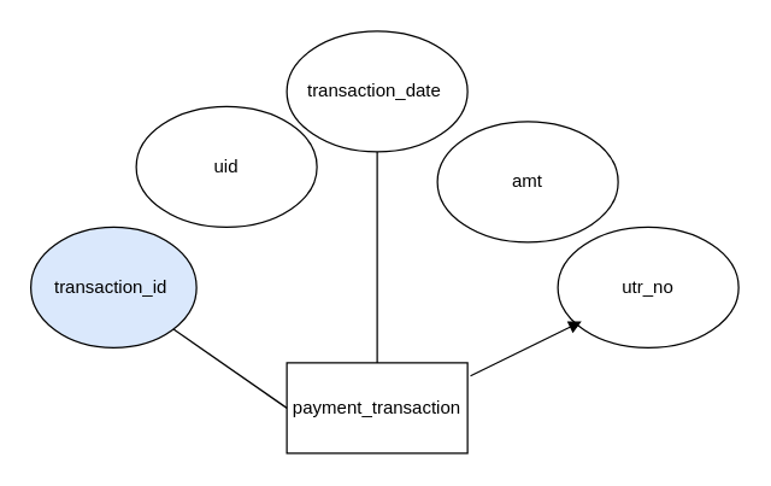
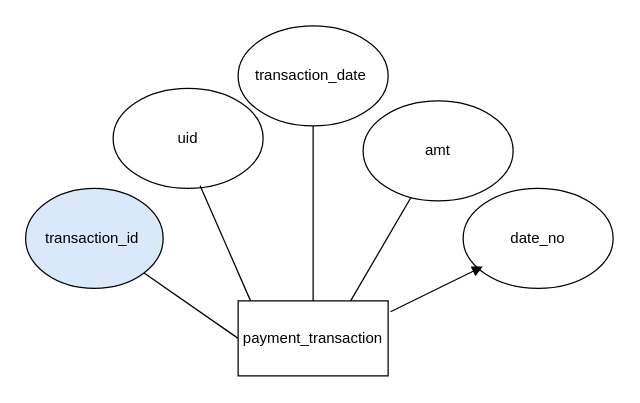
- <mxCell id="7" value="utr_no" style="ellipse;whiteSpace=wrap;html=1;" vertex="1" parent="1"><mxGeometry x="370" y="150" width="120" height="80" as="geometry" /></mxCell>
+ <mxCell id="7" value="date_no" style="ellipse;whiteSpace=wrap;html=1;" vertex="1" parent="1"><mxGeometry x="370" y="150" width="120" height="80" as="geometry" /></mxCell>
+ <mxCell id="9" value="" style="endArrow=none;html=1;rounded=0;entryX=0.58;entryY=0.973;entryDx=0;entryDy=0;entryPerimeter=0;exitX=0.083;exitY=0;exitDx=0;exitDy=0;exitPerimeter=0;" edge="1" parent="1" source="2" target="4"><mxGeometry width="50" height="50" relative="1" as="geometry"><mxPoint x="110" y="300" as="sourcePoint" /><mxPoint x="160" y="250" as="targetPoint" /></mxGeometry></mxCell>
+ <mxCell id="11" value="" style="endArrow=none;html=1;rounded=0;exitX=0.75;exitY=0;exitDx=0;exitDy=0;" edge="1" parent="1" source="2" target="6"><mxGeometry width="50" height="50" relative="1" as="geometry"><mxPoint x="290" y="230" as="sourcePoint" /><mxPoint x="180" y="168" as="targetPoint" /></mxGeometry></mxCell>
